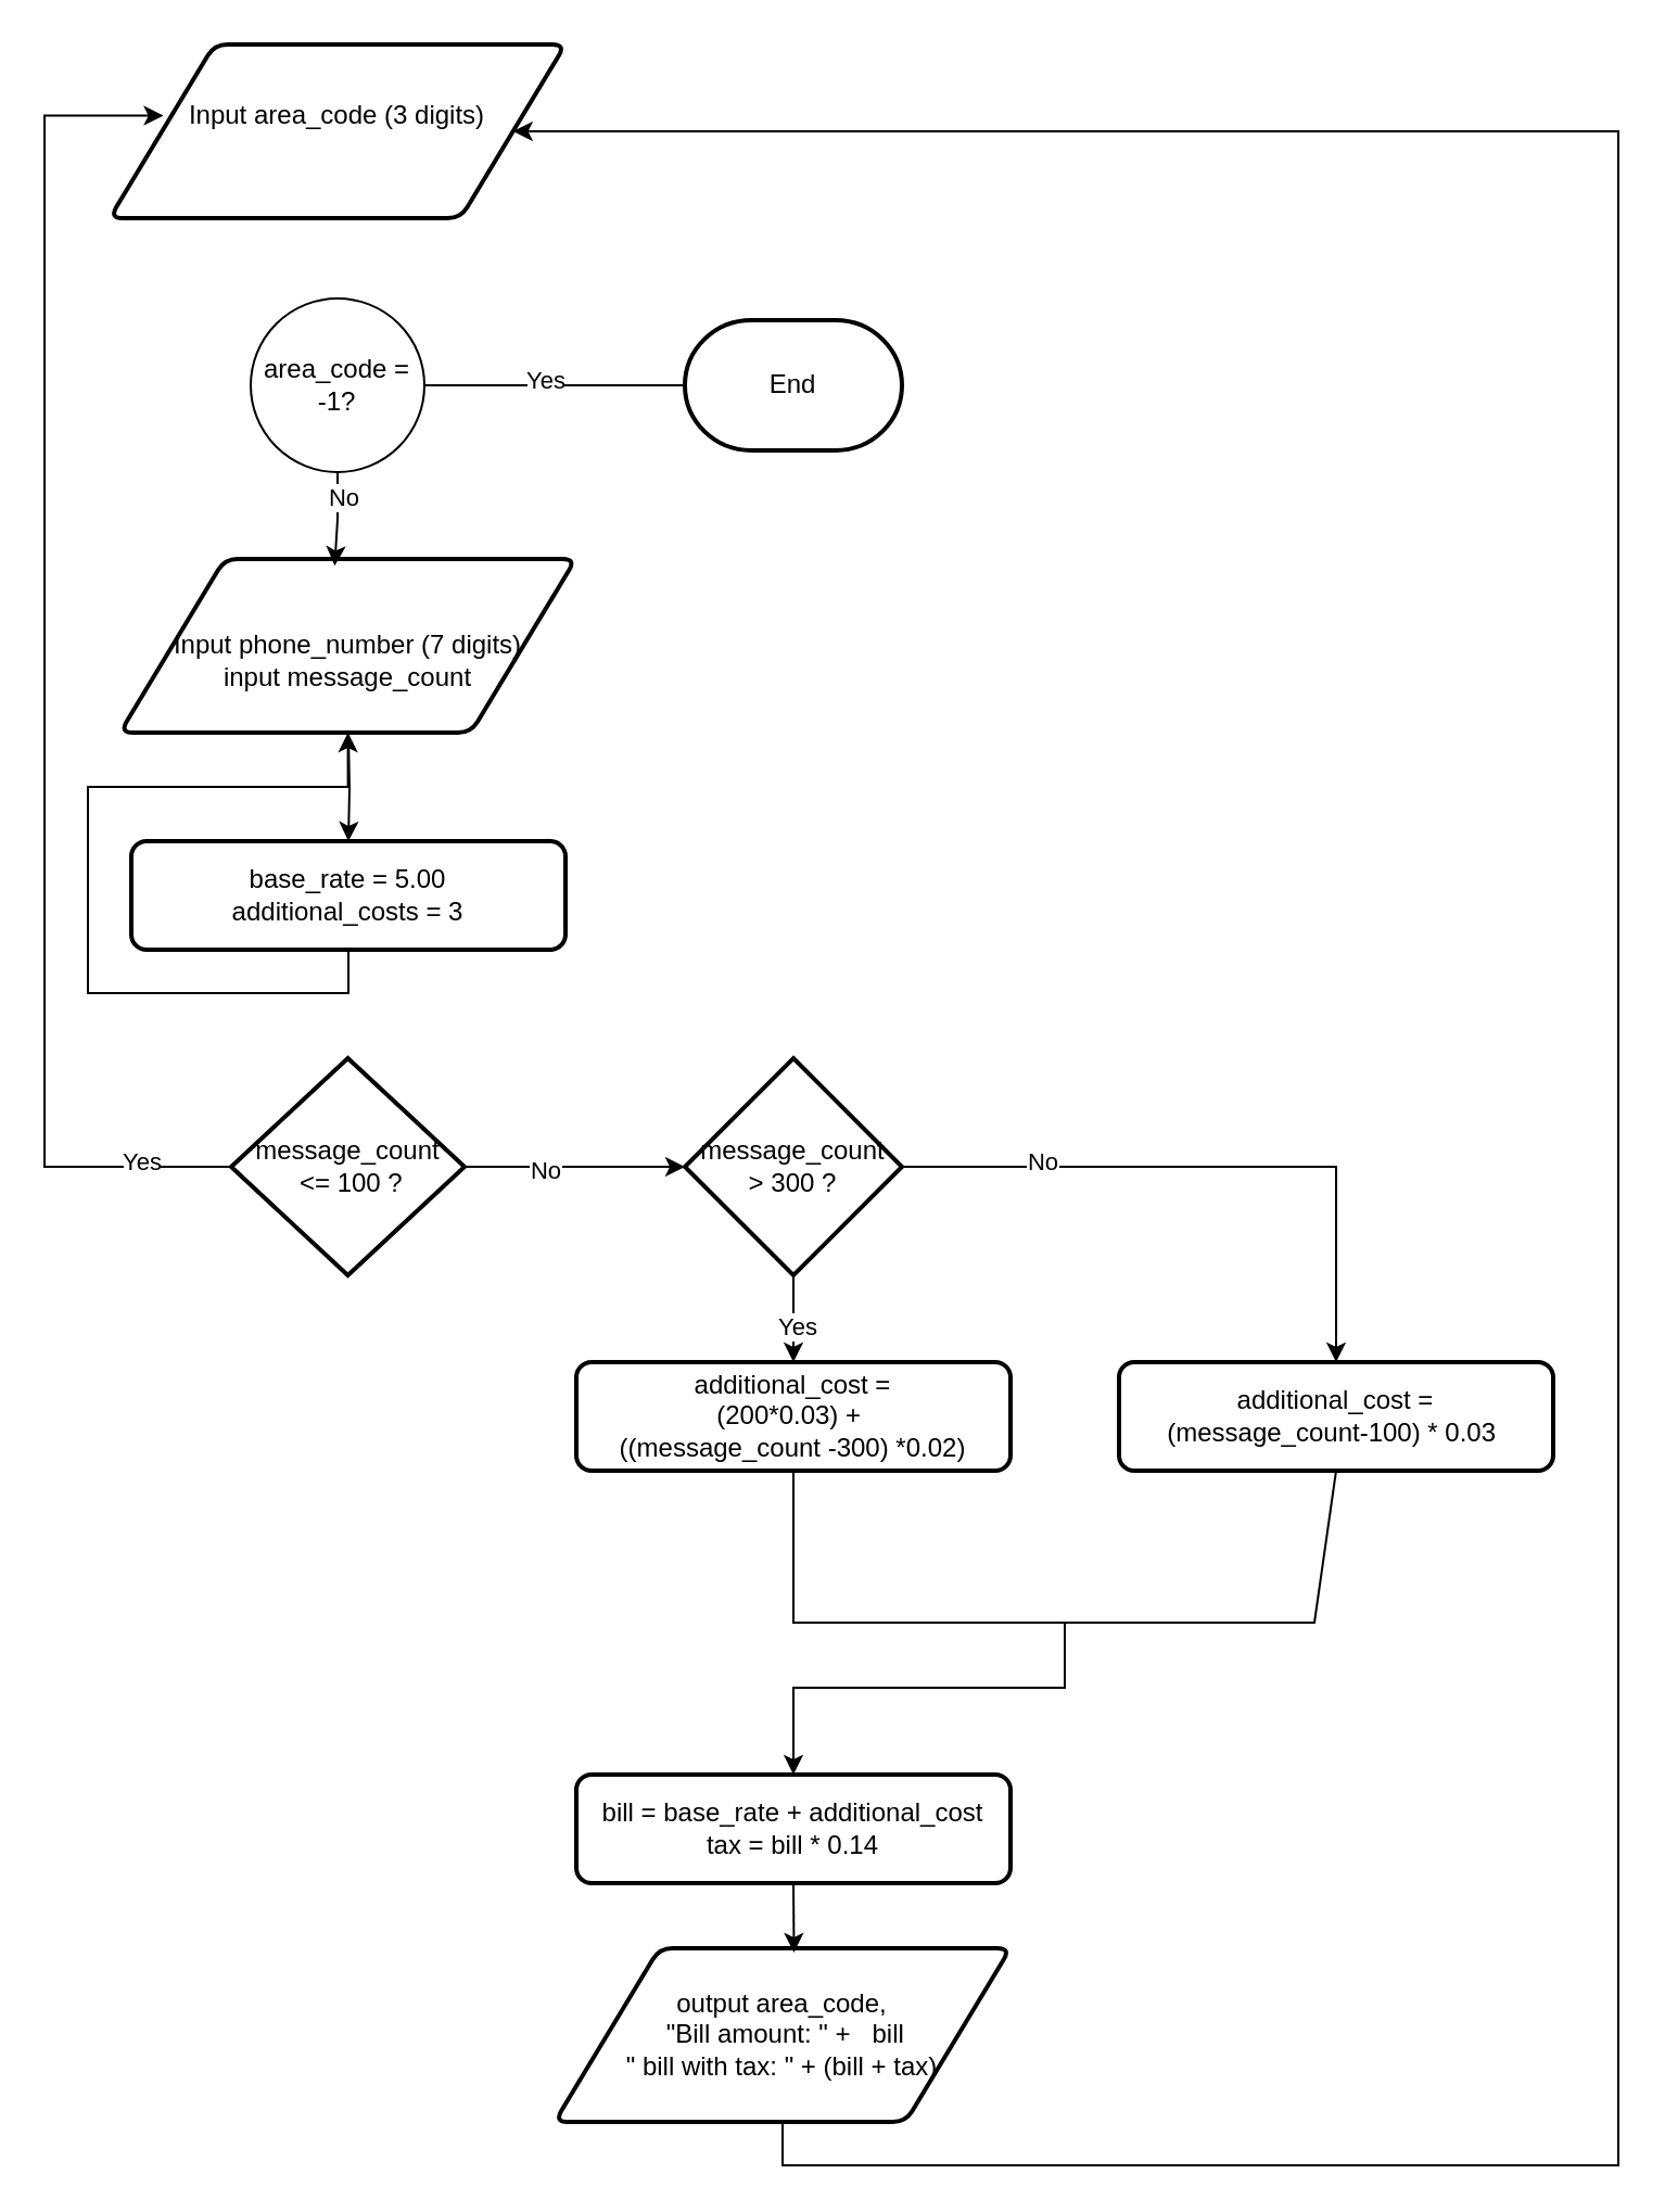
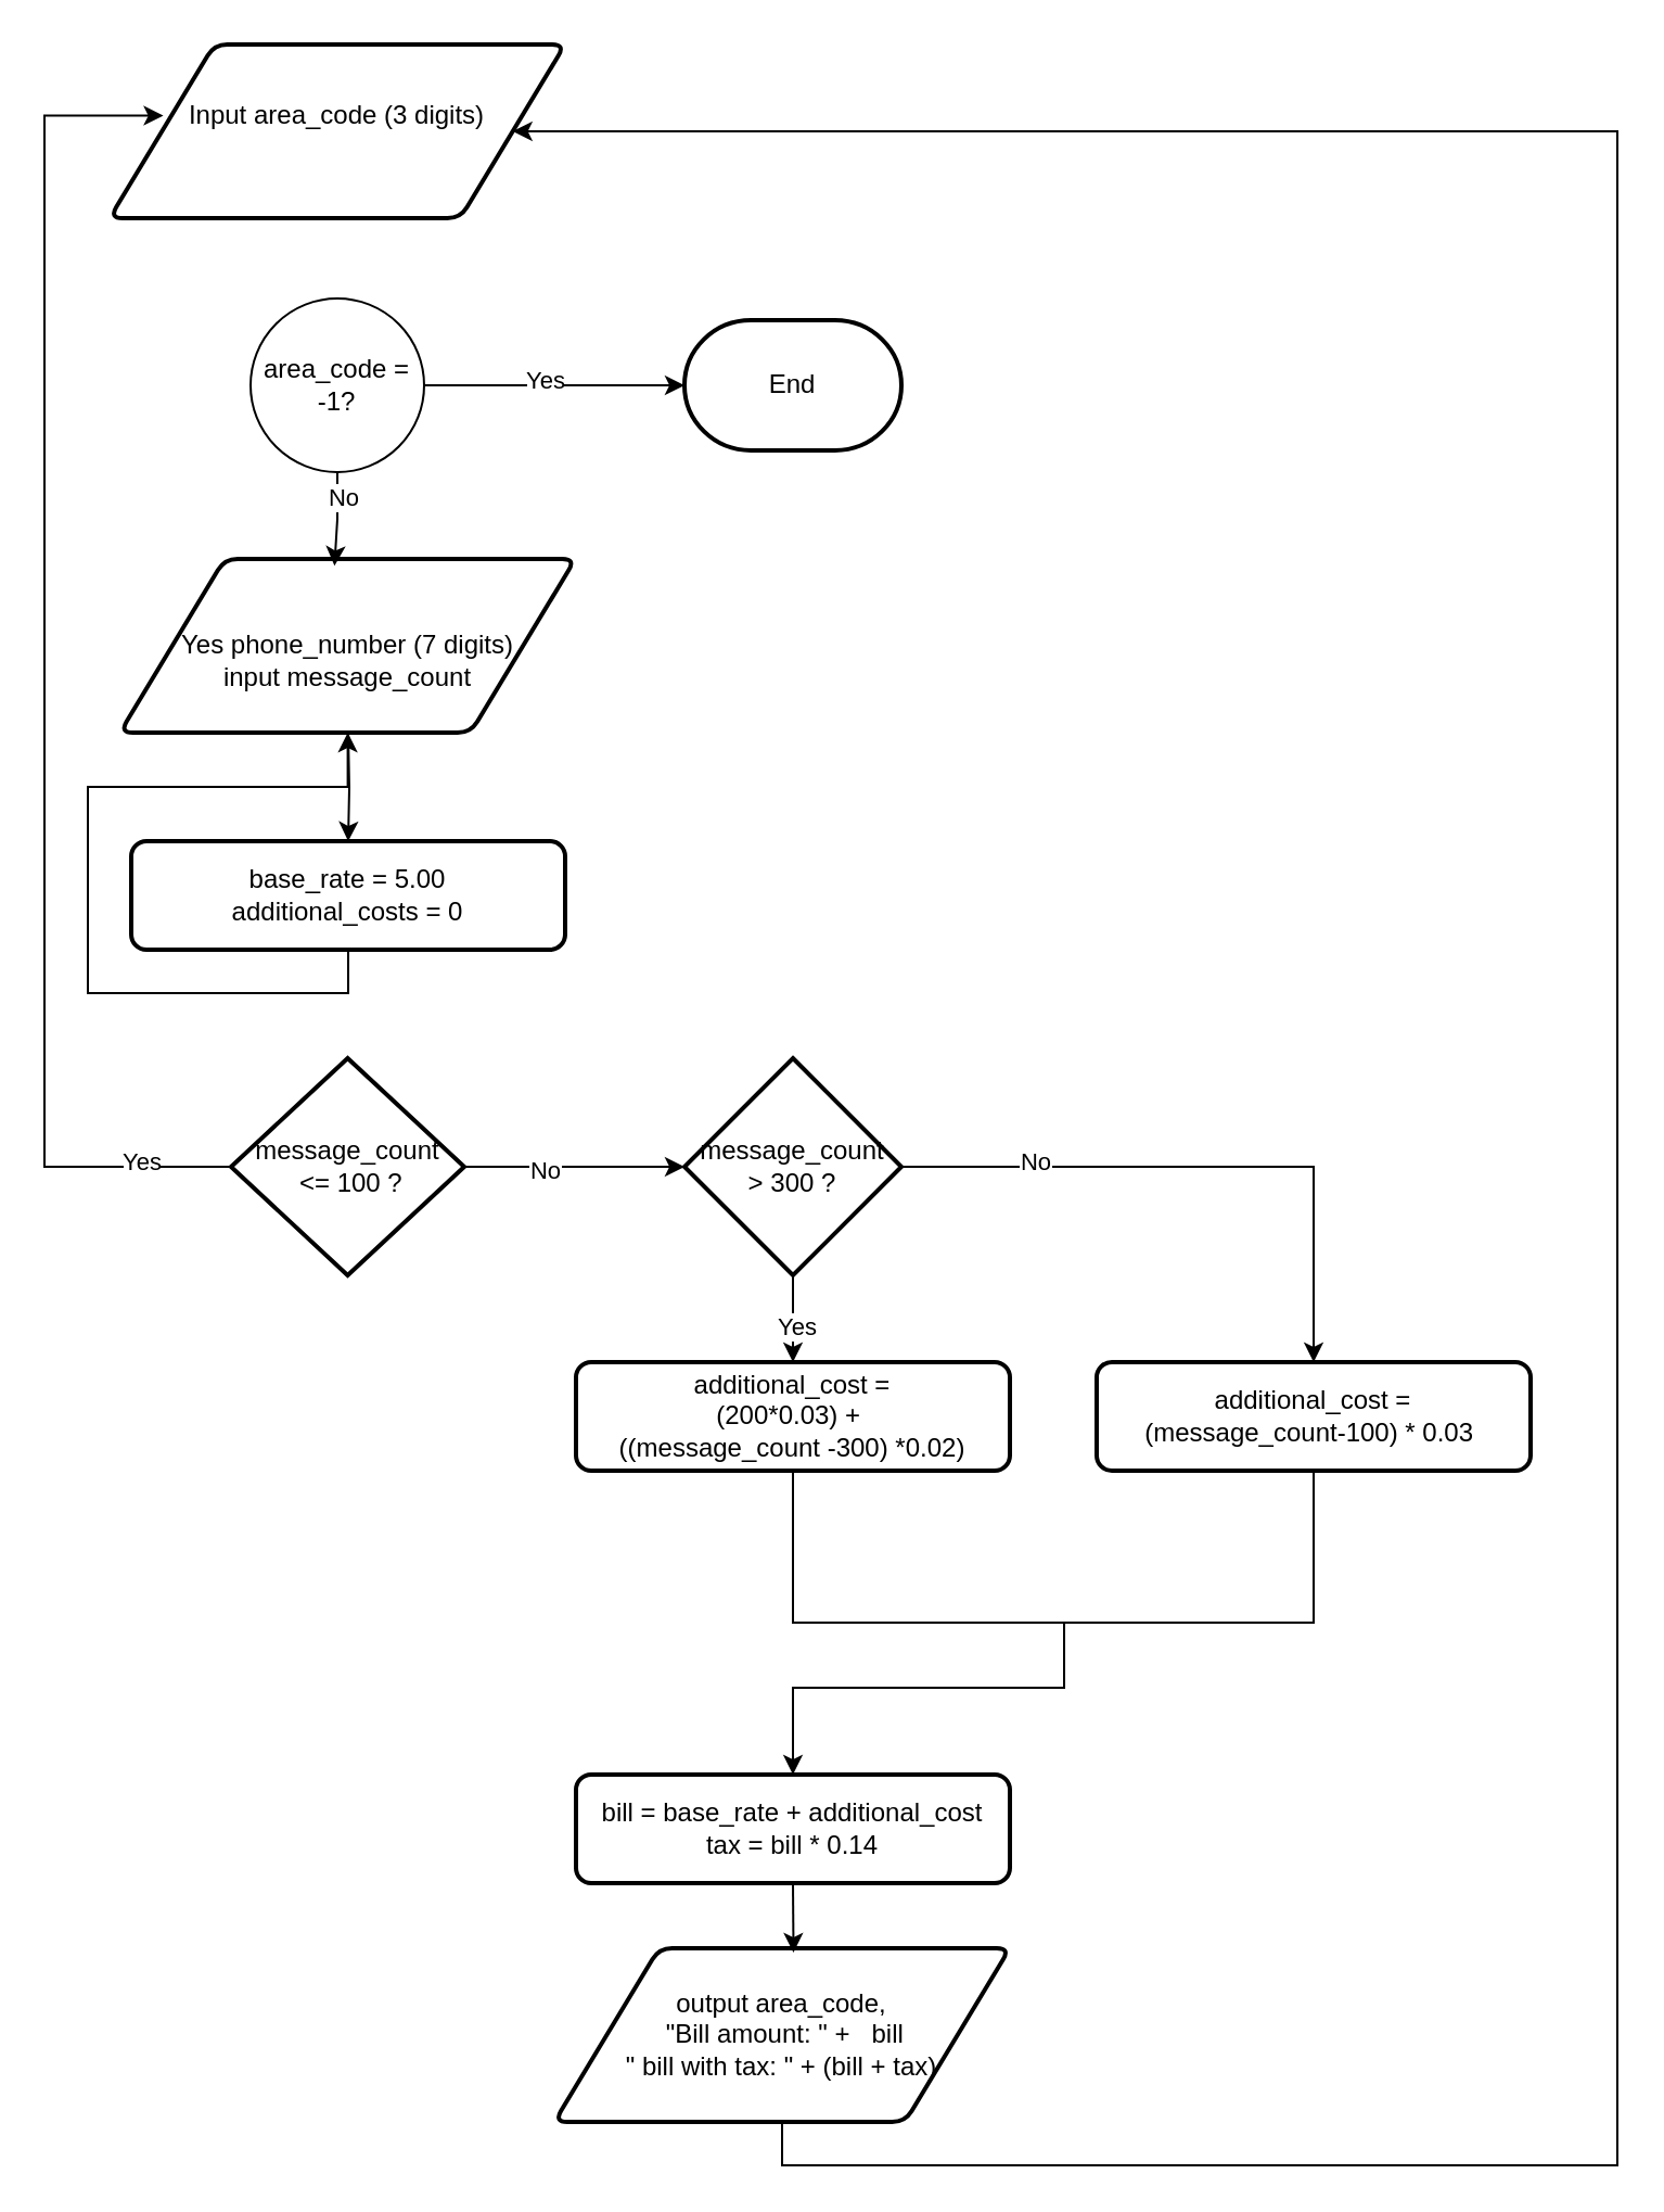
- <mxCell id="24" style="edgeStyle=orthogonalEdgeStyle;rounded=0;orthogonalLoop=1;jettySize=auto;html=1;exitX=1;exitY=0.5;exitDx=0;exitDy=0;entryX=0;entryY=0.5;entryDx=0;entryDy=0;entryPerimeter=0;endArrow=none;" edge="1" parent="1" source="22" target="5"><mxGeometry relative="1" as="geometry" /></mxCell>
+ <mxCell id="24" style="edgeStyle=orthogonalEdgeStyle;rounded=0;orthogonalLoop=1;jettySize=auto;html=1;exitX=1;exitY=0.5;exitDx=0;exitDy=0;entryX=0;entryY=0.5;entryDx=0;entryDy=0;entryPerimeter=0;" edge="1" parent="1" source="22" target="5"><mxGeometry relative="1" as="geometry" /></mxCell>
- <mxCell id="3" value="&lt;div&gt;&lt;br&gt;&lt;/div&gt;&lt;div&gt;Input phone_number (7 digits)&lt;/div&gt;&lt;div&gt;input message_count&lt;/div&gt;" style="shape=parallelogram;html=1;strokeWidth=2;perimeter=parallelogramPerimeter;whiteSpace=wrap;rounded=1;arcSize=12;size=0.23;" vertex="1" parent="1"><mxGeometry x="54.75" y="257" width="210" height="80" as="geometry" /></mxCell>
+ <mxCell id="3" value="&lt;div&gt;&lt;br&gt;&lt;/div&gt;&lt;div&gt;Yes phone_number (7 digits)&lt;/div&gt;&lt;div&gt;input message_count&lt;/div&gt;" style="shape=parallelogram;html=1;strokeWidth=2;perimeter=parallelogramPerimeter;whiteSpace=wrap;rounded=1;arcSize=12;size=0.23;" vertex="1" parent="1"><mxGeometry x="54.75" y="257" width="210" height="80" as="geometry" /></mxCell>
- <mxCell id="4" value="base_rate = 5.00&lt;div&gt;additional_costs = 3&lt;/div&gt;" style="rounded=1;whiteSpace=wrap;html=1;absoluteArcSize=1;arcSize=14;strokeWidth=2;" vertex="1" parent="1"><mxGeometry x="60" y="387" width="200" height="50" as="geometry" /></mxCell>
+ <mxCell id="4" value="base_rate = 5.00&lt;div&gt;additional_costs = 0&lt;/div&gt;" style="rounded=1;whiteSpace=wrap;html=1;absoluteArcSize=1;arcSize=14;strokeWidth=2;" vertex="1" parent="1"><mxGeometry x="60" y="387" width="200" height="50" as="geometry" /></mxCell>
- <mxCell id="19" value="additional_cost =&lt;div&gt;(message_count-100) * 0.03&amp;nbsp;&lt;/div&gt;" style="rounded=1;whiteSpace=wrap;html=1;absoluteArcSize=1;arcSize=14;strokeWidth=2;" vertex="1" parent="1"><mxGeometry x="515" y="627" width="200" height="50" as="geometry" /></mxCell>
+ <mxCell id="19" value="additional_cost =&lt;div&gt;(message_count-100) * 0.03&amp;nbsp;&lt;/div&gt;" style="rounded=1;whiteSpace=wrap;html=1;absoluteArcSize=1;arcSize=14;strokeWidth=2;" vertex="1" parent="1"><mxGeometry x="505" y="627" width="200" height="50" as="geometry" /></mxCell>
